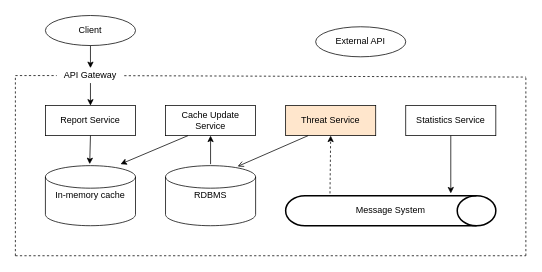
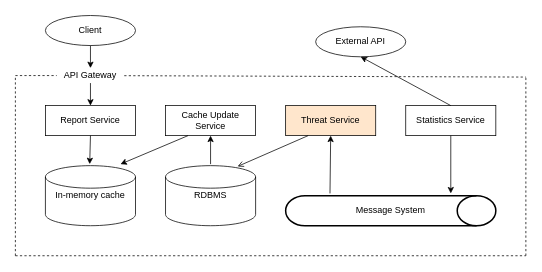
+ <mxCell id="12" value="" style="endArrow=classic;html=1;entryX=0.5;entryY=1;entryDx=0;entryDy=0;exitX=0.5;exitY=0;exitDx=0;exitDy=0;" edge="1" parent="1" source="6" target="10"><mxGeometry width="50" height="50" relative="1" as="geometry"><mxPoint x="370" y="360" as="sourcePoint" /><mxPoint x="420" y="310" as="targetPoint" /></mxGeometry></mxCell>
- <mxCell id="18" value="" style="endArrow=classic;html=1;entryX=0.5;entryY=1;entryDx=0;entryDy=0;exitX=0.211;exitY=-0.075;exitDx=0;exitDy=0;exitPerimeter=0;dashed=1;" edge="1" parent="1" source="5" target="4"><mxGeometry width="50" height="50" relative="1" as="geometry"><mxPoint x="370" y="360" as="sourcePoint" /><mxPoint x="420" y="310" as="targetPoint" /></mxGeometry></mxCell>
+ <mxCell id="18" value="" style="endArrow=classic;html=1;entryX=0.5;entryY=1;entryDx=0;entryDy=0;exitX=0.211;exitY=-0.075;exitDx=0;exitDy=0;exitPerimeter=0;" edge="1" parent="1" source="5" target="4"><mxGeometry width="50" height="50" relative="1" as="geometry"><mxPoint x="370" y="360" as="sourcePoint" /><mxPoint x="420" y="310" as="targetPoint" /></mxGeometry></mxCell>
